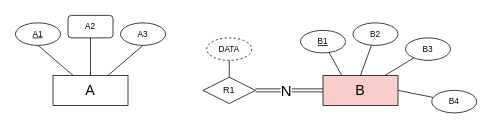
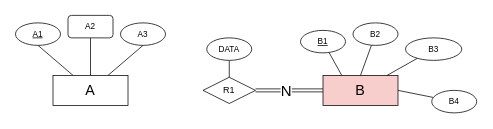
- <mxCell id="22" value="DATA" style="ellipse;whiteSpace=wrap;html=1;align=center;fontFamily=Helvetica;fontSize=11;fontColor=default;dashed=1;" vertex="1" parent="1"><mxGeometry x="275" y="50" width="60" height="30" as="geometry" /></mxCell>
+ <mxCell id="22" value="DATA" style="ellipse;whiteSpace=wrap;html=1;align=center;fontFamily=Helvetica;fontSize=11;fontColor=default;" vertex="1" parent="1"><mxGeometry x="275" y="50" width="60" height="30" as="geometry" /></mxCell>
- <mxCell id="18" value="B3" style="ellipse;whiteSpace=wrap;html=1;align=center;fontFamily=Helvetica;fontSize=11;fontColor=default;" vertex="1" parent="1"><mxGeometry x="540" y="50" width="60" height="30" as="geometry" /></mxCell>
+ <mxCell id="18" value="B3" style="ellipse;whiteSpace=wrap;html=1;align=center;fontFamily=Helvetica;fontSize=11;fontColor=default;" vertex="1" parent="1"><mxGeometry x="540" y="50" width="75" height="30" as="geometry" /></mxCell>
